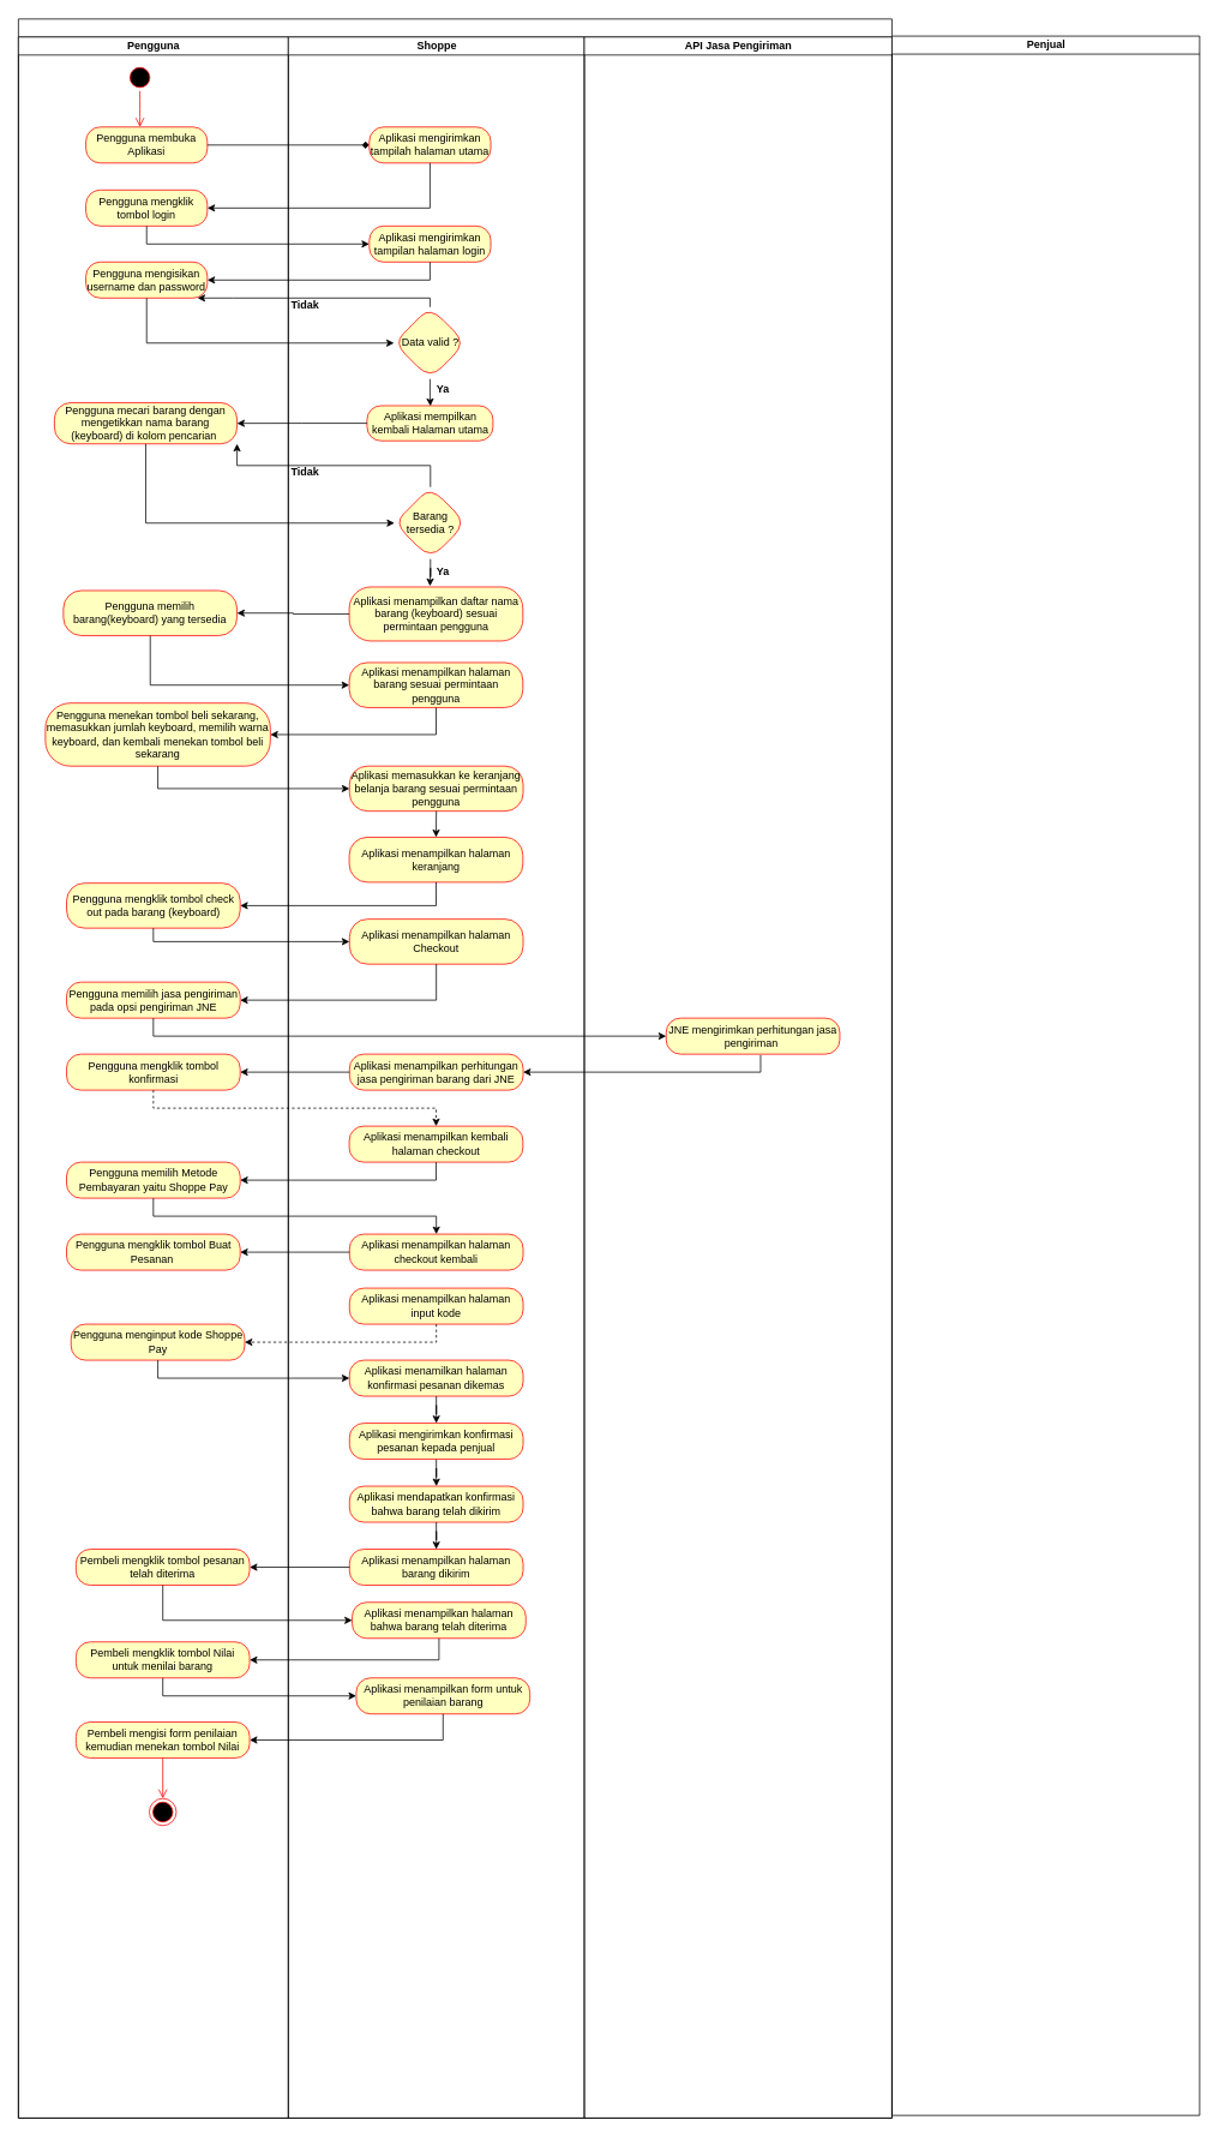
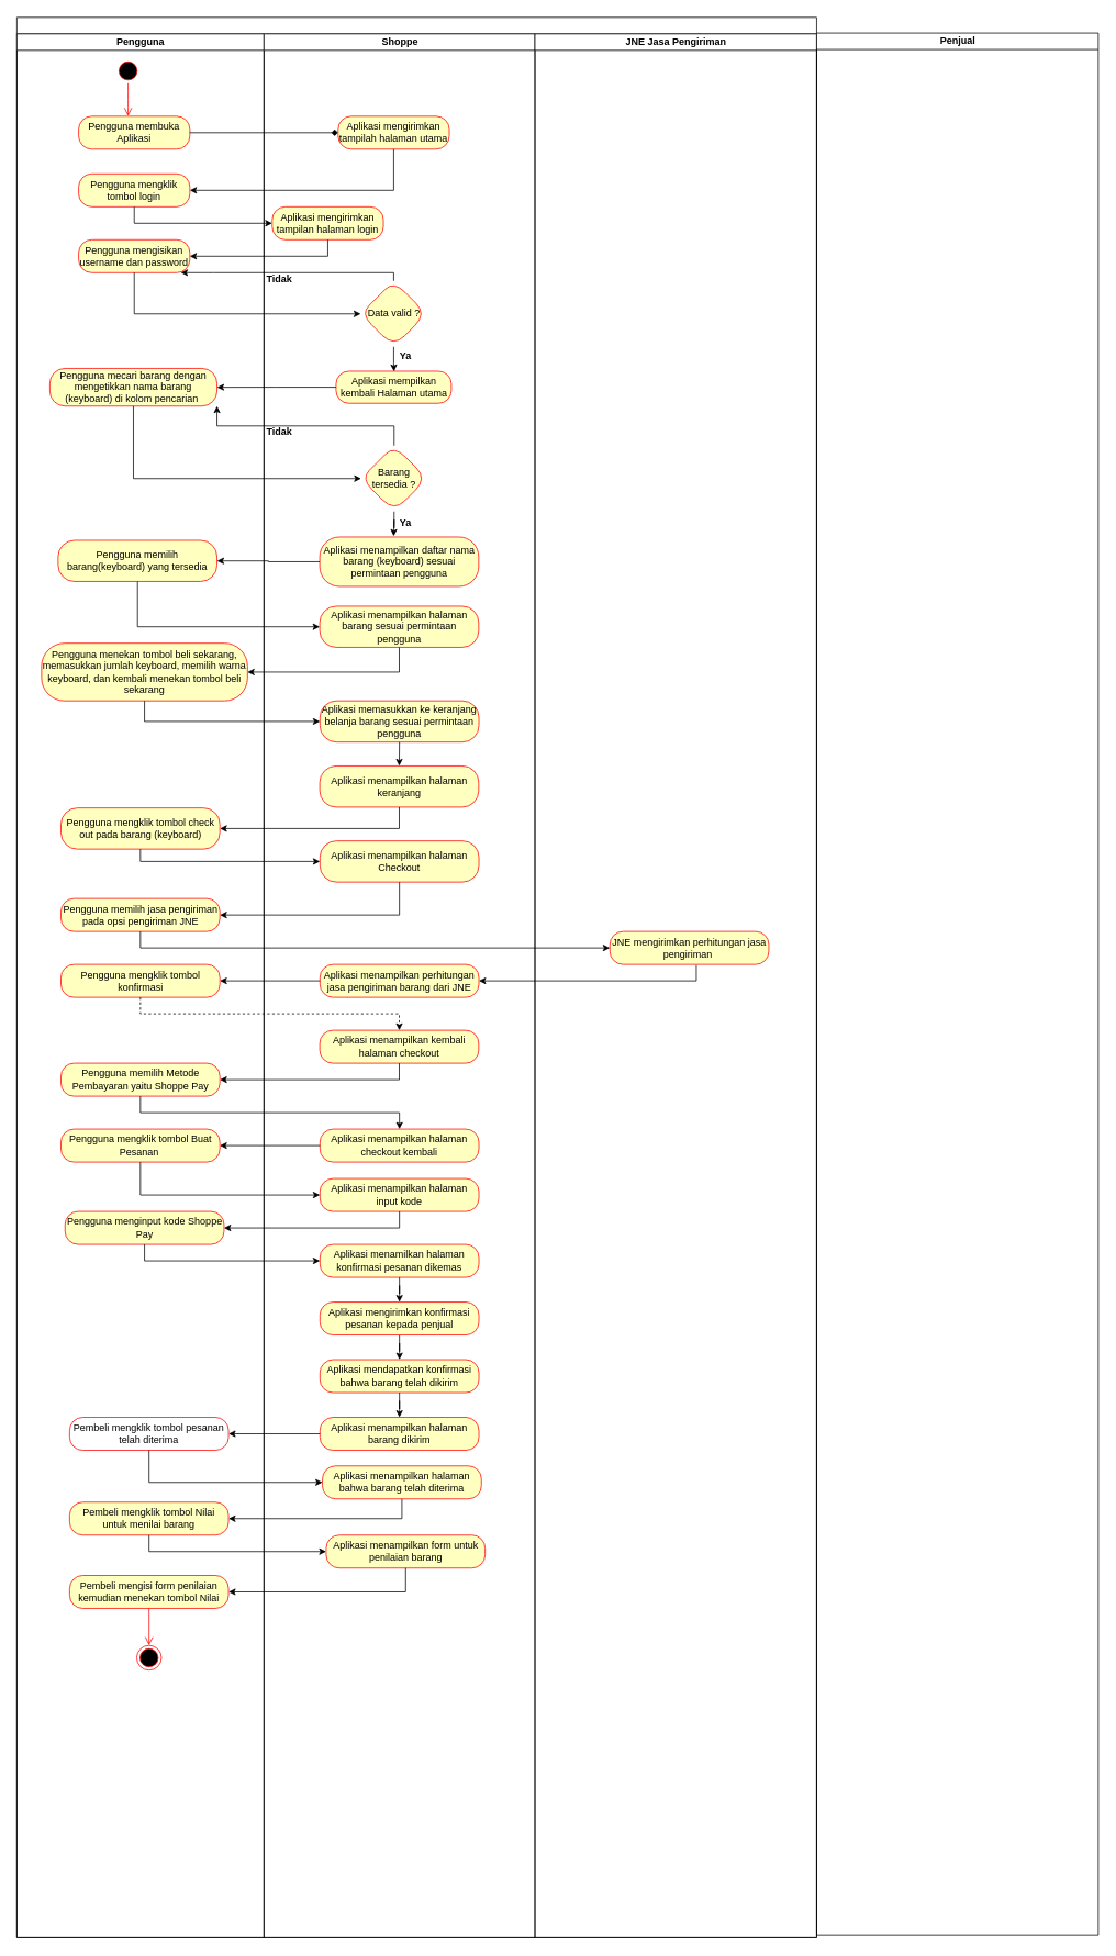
- <mxCell id="61" value="API Jasa Pengiriman" style="swimlane;html=1;startSize=20;" vertex="1" parent="2"><mxGeometry x="629" y="20" width="342" height="2312" as="geometry" /></mxCell>
+ <mxCell id="61" value="JNE Jasa Pengiriman" style="swimlane;html=1;startSize=20;" vertex="1" parent="2"><mxGeometry x="629" y="20" width="342" height="2312" as="geometry" /></mxCell>
- <mxCell id="26" value="Aplikasi mengirimkan tampilan halaman login" style="rounded=1;whiteSpace=wrap;html=1;arcSize=40;fontColor=#000000;fillColor=#ffffc0;strokeColor=#ff0000;" vertex="1" parent="24"><mxGeometry x="90" y="210" width="135" height="40" as="geometry" /></mxCell>
+ <mxCell id="26" value="Aplikasi mengirimkan tampilan halaman login" style="rounded=1;whiteSpace=wrap;html=1;arcSize=40;fontColor=#000000;fillColor=#ffffc0;strokeColor=#ff0000;" vertex="1" parent="24"><mxGeometry x="10" y="210" width="135" height="40" as="geometry" /></mxCell>
+ <mxCell id="83" value="" style="edgeStyle=orthogonalEdgeStyle;rounded=0;orthogonalLoop=1;jettySize=auto;html=1;entryX=0;entryY=0.5;entryDx=0;entryDy=0;exitX=0.5;exitY=1;exitDx=0;exitDy=0;" edge="1" parent="2" source="16" target="45"><mxGeometry relative="1" as="geometry" /></mxCell>
- <mxCell id="84" value="" style="edgeStyle=orthogonalEdgeStyle;rounded=0;orthogonalLoop=1;jettySize=auto;html=1;exitX=0.5;exitY=1;exitDx=0;exitDy=0;dashed=1;" edge="1" parent="2" source="45" target="17"><mxGeometry relative="1" as="geometry" /></mxCell>
+ <mxCell id="84" value="" style="edgeStyle=orthogonalEdgeStyle;rounded=0;orthogonalLoop=1;jettySize=auto;html=1;exitX=0.5;exitY=1;exitDx=0;exitDy=0;" edge="1" parent="2" source="45" target="17"><mxGeometry relative="1" as="geometry" /></mxCell>
- <mxCell id="18" value="Pembeli mengklik tombol pesanan telah diterima" style="whiteSpace=wrap;html=1;rounded=1;strokeColor=#ff0000;fillColor=#ffffc0;arcSize=40;" vertex="1" parent="3"><mxGeometry x="64" y="1680" width="193" height="40" as="geometry" /></mxCell>
+ <mxCell id="18" value="Pembeli mengklik tombol pesanan telah diterima" style="whiteSpace=wrap;html=1;rounded=1;strokeColor=#ff0000;fillColor=#ffffff;arcSize=40;" vertex="1" parent="3"><mxGeometry x="64" y="1680" width="193" height="40" as="geometry" /></mxCell>
